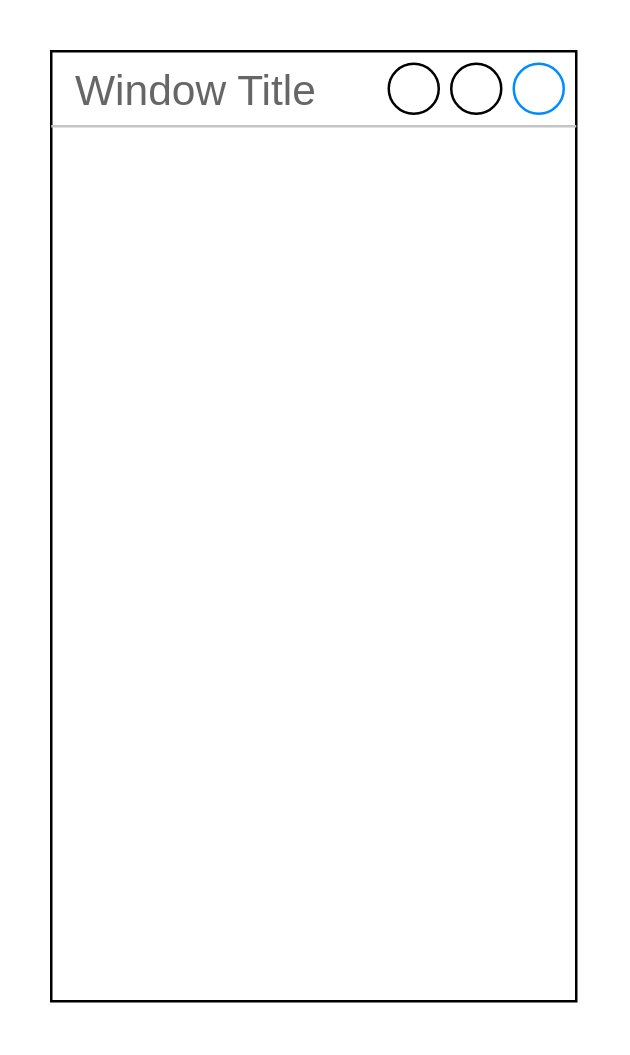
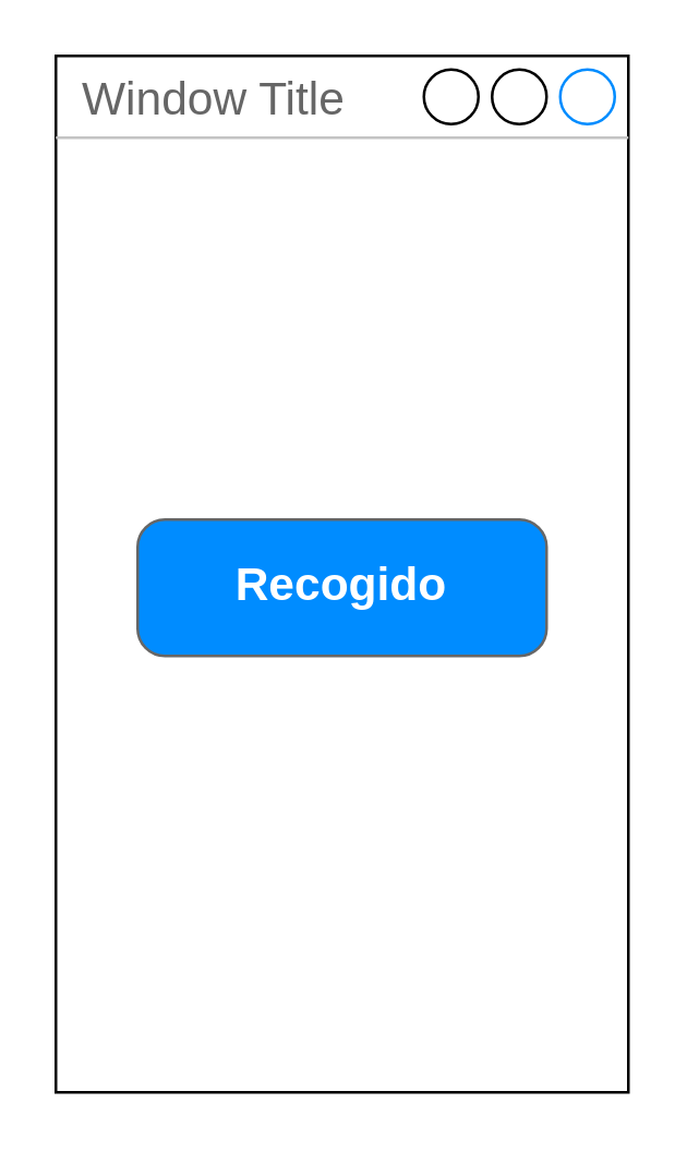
+ <mxCell id="3" value="Recogido" style="strokeWidth=1;shadow=0;dashed=0;align=center;html=1;shape=mxgraph.mockup.buttons.button;strokeColor=#666666;fontColor=#ffffff;mainText=;buttonStyle=round;fontSize=17;fontStyle=1;fillColor=#008cff;whiteSpace=wrap;" parent="1" vertex="1"><mxGeometry x="50" y="190" width="150" height="50" as="geometry" /></mxCell>
